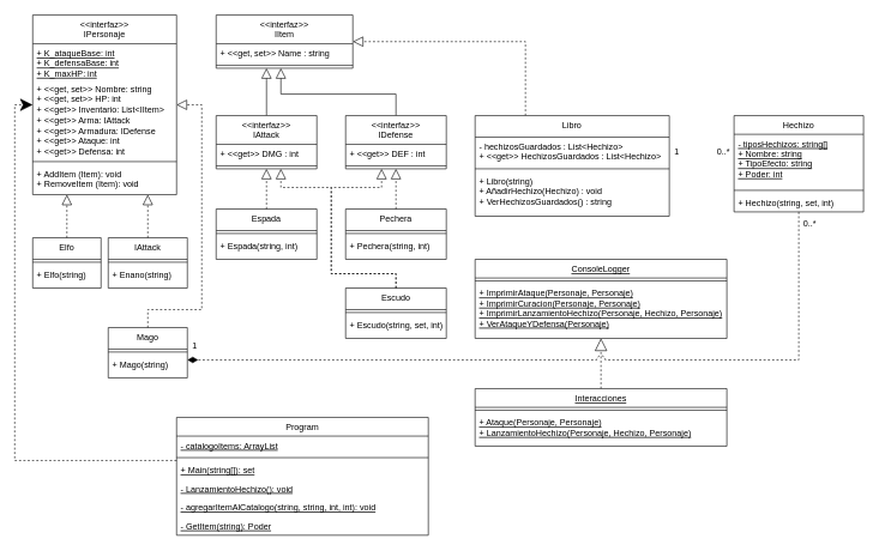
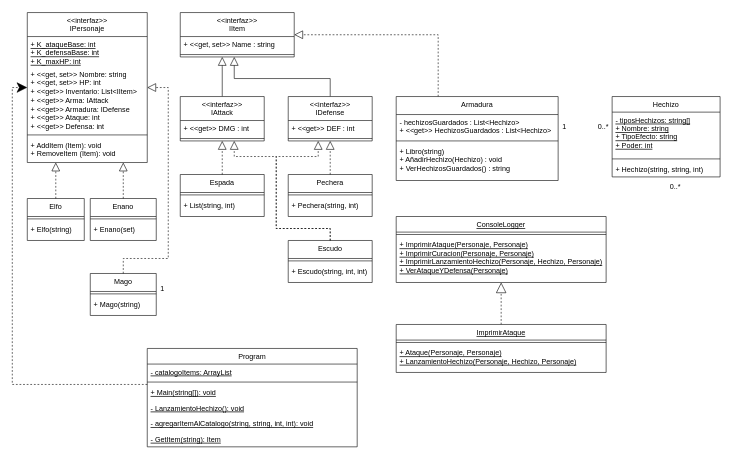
- <mxCell id="38" value="Libro" style="swimlane;fontStyle=0;align=center;verticalAlign=top;childLayout=stackLayout;horizontal=1;startSize=30;horizontalStack=0;resizeParent=1;resizeParentMax=0;resizeLast=0;collapsible=1;marginBottom=0;" vertex="1" parent="1"><mxGeometry x="660" y="160" width="270" height="140" as="geometry" /></mxCell>
+ <mxCell id="38" value="Armadura" style="swimlane;fontStyle=0;align=center;verticalAlign=top;childLayout=stackLayout;horizontal=1;startSize=30;horizontalStack=0;resizeParent=1;resizeParentMax=0;resizeLast=0;collapsible=1;marginBottom=0;" vertex="1" parent="1"><mxGeometry x="660" y="160" width="270" height="140" as="geometry" /></mxCell>
- <mxCell id="13" value="+ Hechizo(string, set, int)" style="text;strokeColor=none;fillColor=none;align=left;verticalAlign=top;spacingLeft=4;spacingRight=4;overflow=hidden;rotatable=0;points=[[0,0.5],[1,0.5]];portConstraint=eastwest;" parent="10" vertex="1"><mxGeometry y="108" width="180" height="26" as="geometry" /></mxCell>
+ <mxCell id="13" value="+ Hechizo(string, string, int)" style="text;strokeColor=none;fillColor=none;align=left;verticalAlign=top;spacingLeft=4;spacingRight=4;overflow=hidden;rotatable=0;points=[[0,0.5],[1,0.5]];portConstraint=eastwest;" parent="10" vertex="1"><mxGeometry y="108" width="180" height="26" as="geometry" /></mxCell>
- <mxCell id="46" value="+ Espada(string, int)" style="text;strokeColor=none;fillColor=none;align=left;verticalAlign=top;spacingLeft=4;spacingRight=4;overflow=hidden;rotatable=0;points=[[0,0.5],[1,0.5]];portConstraint=eastwest;" vertex="1" parent="44"><mxGeometry y="38" width="140" height="32" as="geometry" /></mxCell>
+ <mxCell id="46" value="+ List(string, int)" style="text;strokeColor=none;fillColor=none;align=left;verticalAlign=top;spacingLeft=4;spacingRight=4;overflow=hidden;rotatable=0;points=[[0,0.5],[1,0.5]];portConstraint=eastwest;" vertex="1" parent="44"><mxGeometry y="38" width="140" height="32" as="geometry" /></mxCell>
- <mxCell id="61" value="IAttack" style="swimlane;fontStyle=0;align=center;verticalAlign=top;childLayout=stackLayout;horizontal=1;startSize=30;horizontalStack=0;resizeParent=1;resizeParentMax=0;resizeLast=0;collapsible=1;marginBottom=0;" vertex="1" parent="1"><mxGeometry x="150" y="330" width="110" height="70" as="geometry" /></mxCell>
+ <mxCell id="61" value="Enano" style="swimlane;fontStyle=0;align=center;verticalAlign=top;childLayout=stackLayout;horizontal=1;startSize=30;horizontalStack=0;resizeParent=1;resizeParentMax=0;resizeLast=0;collapsible=1;marginBottom=0;" vertex="1" parent="1"><mxGeometry x="150" y="330" width="110" height="70" as="geometry" /></mxCell>
- <mxCell id="63" value="+ Enano(string)" style="text;strokeColor=none;fillColor=none;align=left;verticalAlign=top;spacingLeft=4;spacingRight=4;overflow=hidden;rotatable=0;points=[[0,0.5],[1,0.5]];portConstraint=eastwest;" vertex="1" parent="61"><mxGeometry y="38" width="110" height="32" as="geometry" /></mxCell>
+ <mxCell id="63" value="+ Enano(set)" style="text;strokeColor=none;fillColor=none;align=left;verticalAlign=top;spacingLeft=4;spacingRight=4;overflow=hidden;rotatable=0;points=[[0,0.5],[1,0.5]];portConstraint=eastwest;" vertex="1" parent="61"><mxGeometry y="38" width="110" height="32" as="geometry" /></mxCell>
- <mxCell id="54" value="+ Escudo(string, set, int)" style="text;strokeColor=none;fillColor=none;align=left;verticalAlign=top;spacingLeft=4;spacingRight=4;overflow=hidden;rotatable=0;points=[[0,0.5],[1,0.5]];portConstraint=eastwest;" vertex="1" parent="52"><mxGeometry y="38" width="140" height="32" as="geometry" /></mxCell>
+ <mxCell id="54" value="+ Escudo(string, int, int)" style="text;strokeColor=none;fillColor=none;align=left;verticalAlign=top;spacingLeft=4;spacingRight=4;overflow=hidden;rotatable=0;points=[[0,0.5],[1,0.5]];portConstraint=eastwest;" vertex="1" parent="52"><mxGeometry y="38" width="140" height="32" as="geometry" /></mxCell>
- <mxCell id="65" style="edgeStyle=orthogonalEdgeStyle;rounded=0;orthogonalLoop=1;jettySize=auto;html=1;dashed=1;endArrow=diamondThin;endFill=1;endSize=12;jumpStyle=arc;jumpSize=12;" edge="1" parent="1" source="10" target="66"><mxGeometry relative="1" as="geometry"><Array as="points"><mxPoint x="1110" y="500" /></Array></mxGeometry></mxCell>
- <mxCell id="18" value="Interacciones" style="swimlane;fontStyle=4;align=center;verticalAlign=top;childLayout=stackLayout;horizontal=1;startSize=26;horizontalStack=0;resizeParent=1;resizeParentMax=0;resizeLast=0;collapsible=1;marginBottom=0;" parent="1" vertex="1"><mxGeometry x="660" y="540" width="350" height="80" as="geometry" /></mxCell>
+ <mxCell id="18" value="ImprimirAtaque" style="swimlane;fontStyle=4;align=center;verticalAlign=top;childLayout=stackLayout;horizontal=1;startSize=26;horizontalStack=0;resizeParent=1;resizeParentMax=0;resizeLast=0;collapsible=1;marginBottom=0;" parent="1" vertex="1"><mxGeometry x="660" y="540" width="350" height="80" as="geometry" /></mxCell>
- <mxCell id="25" value="+ Main(string[]): set" style="text;strokeColor=none;fillColor=none;align=left;verticalAlign=top;spacingLeft=4;spacingRight=4;overflow=hidden;rotatable=0;points=[[0,0.5],[1,0.5]];portConstraint=eastwest;fontStyle=4" parent="22" vertex="1"><mxGeometry y="60" width="350" height="26" as="geometry" /></mxCell>
+ <mxCell id="25" value="+ Main(string[]): void" style="text;strokeColor=none;fillColor=none;align=left;verticalAlign=top;spacingLeft=4;spacingRight=4;overflow=hidden;rotatable=0;points=[[0,0.5],[1,0.5]];portConstraint=eastwest;fontStyle=4" parent="22" vertex="1"><mxGeometry y="60" width="350" height="26" as="geometry" /></mxCell>
- <mxCell id="28" value="- GetItem(string): Poder" style="text;strokeColor=none;fillColor=none;align=left;verticalAlign=top;spacingLeft=4;spacingRight=4;overflow=hidden;rotatable=0;points=[[0,0.5],[1,0.5]];portConstraint=eastwest;fontStyle=4" parent="22" vertex="1"><mxGeometry y="138" width="350" height="26" as="geometry" /></mxCell>
+ <mxCell id="28" value="- GetItem(string): Item" style="text;strokeColor=none;fillColor=none;align=left;verticalAlign=top;spacingLeft=4;spacingRight=4;overflow=hidden;rotatable=0;points=[[0,0.5],[1,0.5]];portConstraint=eastwest;fontStyle=4" parent="22" vertex="1"><mxGeometry y="138" width="350" height="26" as="geometry" /></mxCell>
